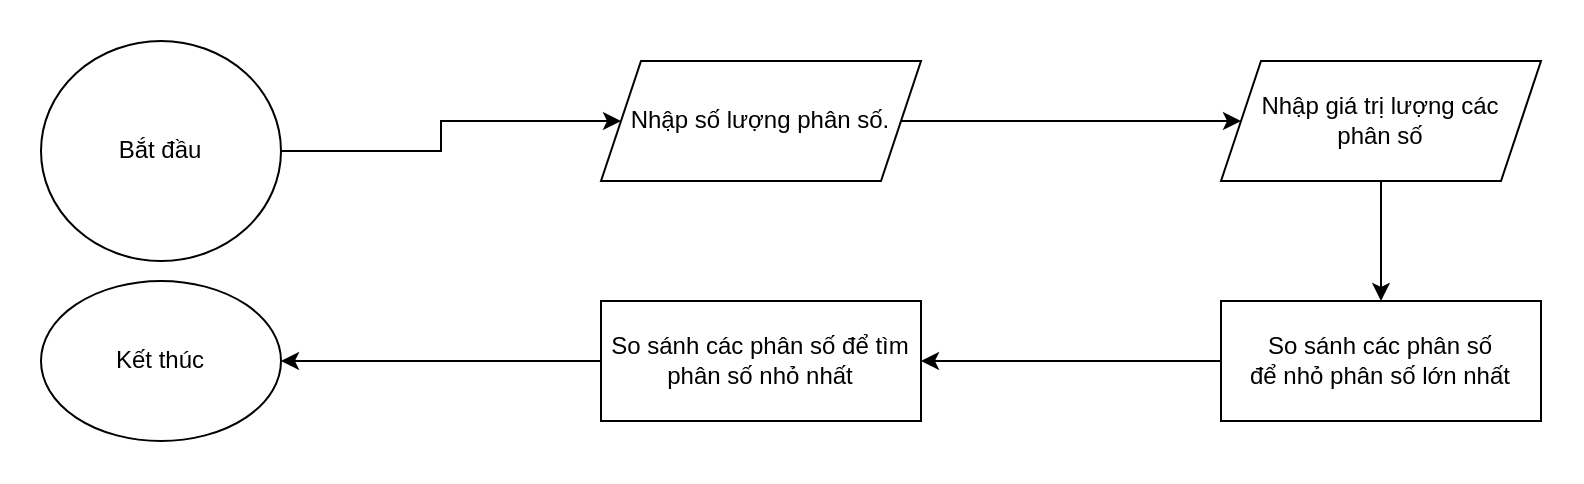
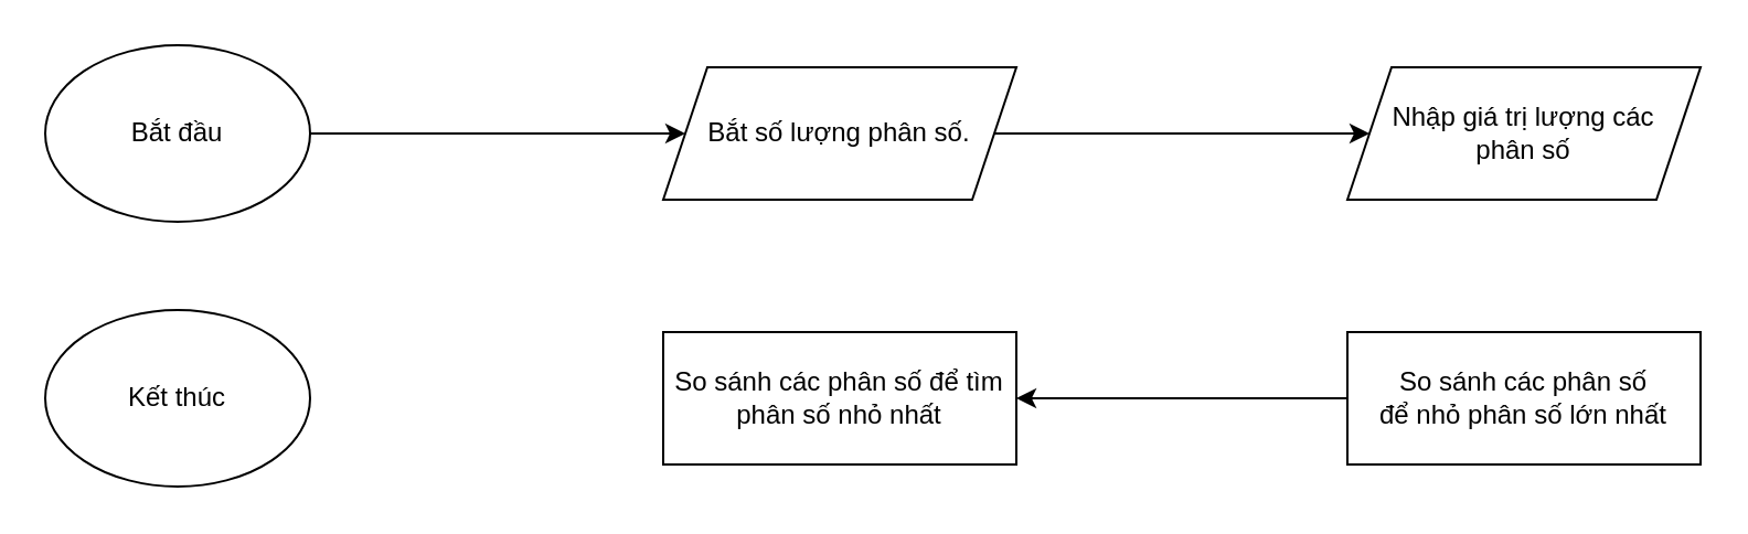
- <mxCell id="5" value="Nhập số lượng phân số." style="shape=parallelogram;perimeter=parallelogramPerimeter;whiteSpace=wrap;html=1;fixedSize=1;" vertex="1" parent="1"><mxGeometry x="300" y="30" width="160" height="60" as="geometry" /></mxCell>
+ <mxCell id="5" value="Bắt số lượng phân số." style="shape=parallelogram;perimeter=parallelogramPerimeter;whiteSpace=wrap;html=1;fixedSize=1;" vertex="1" parent="1"><mxGeometry x="300" y="30" width="160" height="60" as="geometry" /></mxCell>
- <mxCell id="3" value="Bắt đầu" style="ellipse;whiteSpace=wrap;html=1;" vertex="1" parent="1"><mxGeometry x="20" y="20" width="120" height="110" as="geometry" /></mxCell>
+ <mxCell id="3" value="Bắt đầu" style="ellipse;whiteSpace=wrap;html=1;" vertex="1" parent="1"><mxGeometry x="20" y="20" width="120" height="80" as="geometry" /></mxCell>
- <mxCell id="6" value="" style="edgeStyle=orthogonalEdgeStyle;rounded=0;orthogonalLoop=1;jettySize=auto;html=1;" edge="1" parent="1" source="7" target="9"><mxGeometry relative="1" as="geometry" /></mxCell>
- <mxCell id="10" value="" style="edgeStyle=orthogonalEdgeStyle;rounded=0;orthogonalLoop=1;jettySize=auto;html=1;" edge="1" parent="1" source="11" target="12"><mxGeometry relative="1" as="geometry" /></mxCell>
